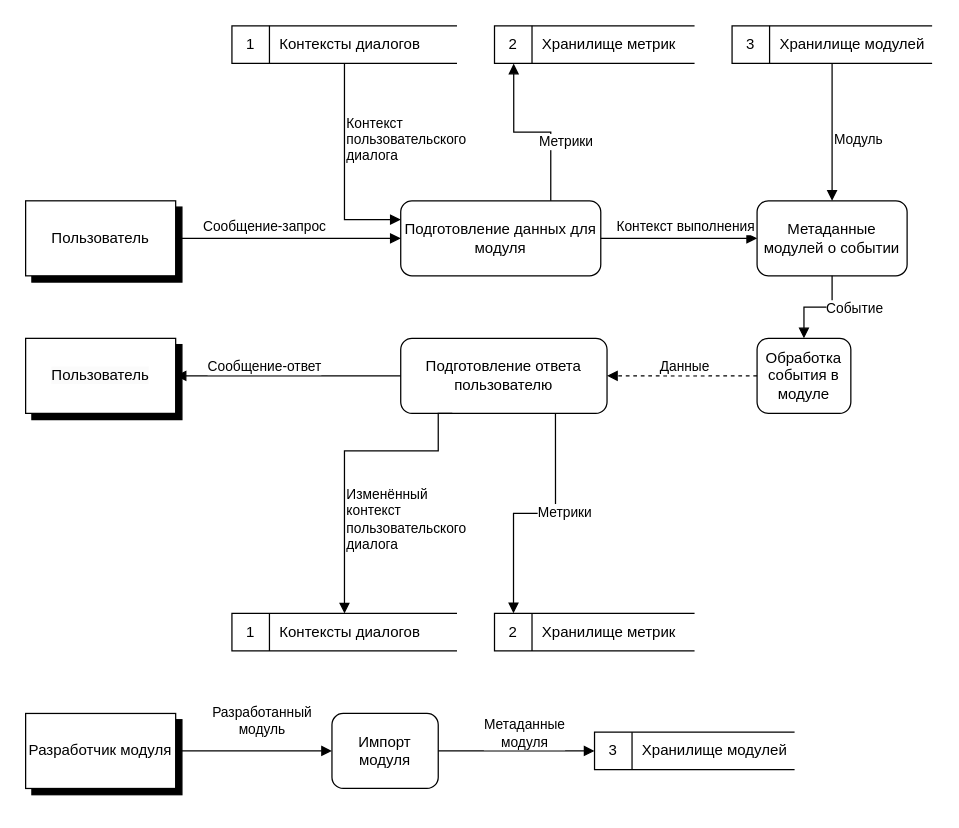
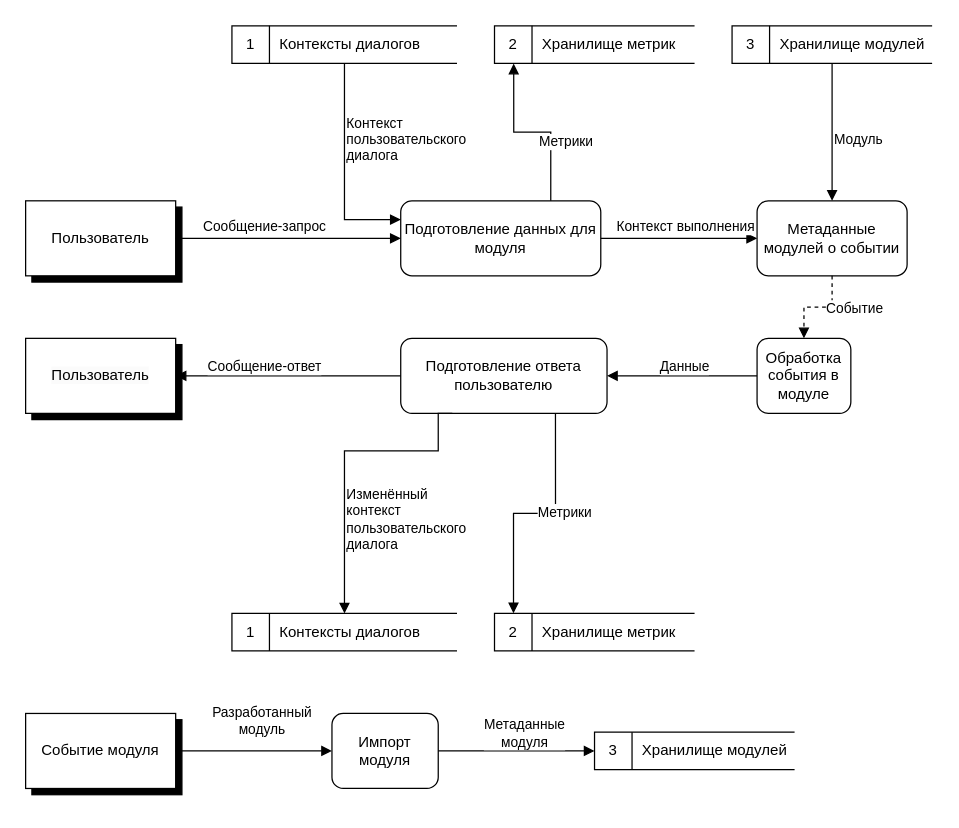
- <mxCell id="16" value="" style="endArrow=block;html=1;rounded=0;edgeStyle=orthogonalEdgeStyle;endFill=1;" edge="1" parent="1" source="15" target="8"><mxGeometry width="50" height="50" relative="1" as="geometry"><mxPoint x="595" y="210" as="sourcePoint" /><mxPoint x="705" y="210" as="targetPoint" /></mxGeometry></mxCell>
+ <mxCell id="16" value="" style="endArrow=block;html=1;rounded=0;edgeStyle=orthogonalEdgeStyle;endFill=1;dashed=1;" edge="1" parent="1" source="15" target="8"><mxGeometry width="50" height="50" relative="1" as="geometry"><mxPoint x="595" y="210" as="sourcePoint" /><mxPoint x="705" y="210" as="targetPoint" /></mxGeometry></mxCell>
- <mxCell id="18" value="" style="endArrow=block;html=1;rounded=0;edgeStyle=orthogonalEdgeStyle;endFill=1;dashed=1;" edge="1" parent="1" source="8" target="20"><mxGeometry width="50" height="50" relative="1" as="geometry"><mxPoint x="425" y="270" as="sourcePoint" /><mxPoint x="495" y="370" as="targetPoint" /></mxGeometry></mxCell>
+ <mxCell id="18" value="" style="endArrow=block;html=1;rounded=0;edgeStyle=orthogonalEdgeStyle;endFill=1;" edge="1" parent="1" source="8" target="20"><mxGeometry width="50" height="50" relative="1" as="geometry"><mxPoint x="425" y="270" as="sourcePoint" /><mxPoint x="495" y="370" as="targetPoint" /></mxGeometry></mxCell>
- <mxCell id="7" value="Разработчик модуля" style="rounded=0;whiteSpace=wrap;html=1;movable=1;resizable=1;rotatable=1;deletable=1;editable=1;locked=0;connectable=1;" vertex="1" parent="5"><mxGeometry x="-5" y="-5" width="120" height="60" as="geometry" /></mxCell>
+ <mxCell id="7" value="Событие модуля" style="rounded=0;whiteSpace=wrap;html=1;movable=1;resizable=1;rotatable=1;deletable=1;editable=1;locked=0;connectable=1;" vertex="1" parent="5"><mxGeometry x="-5" y="-5" width="120" height="60" as="geometry" /></mxCell>
